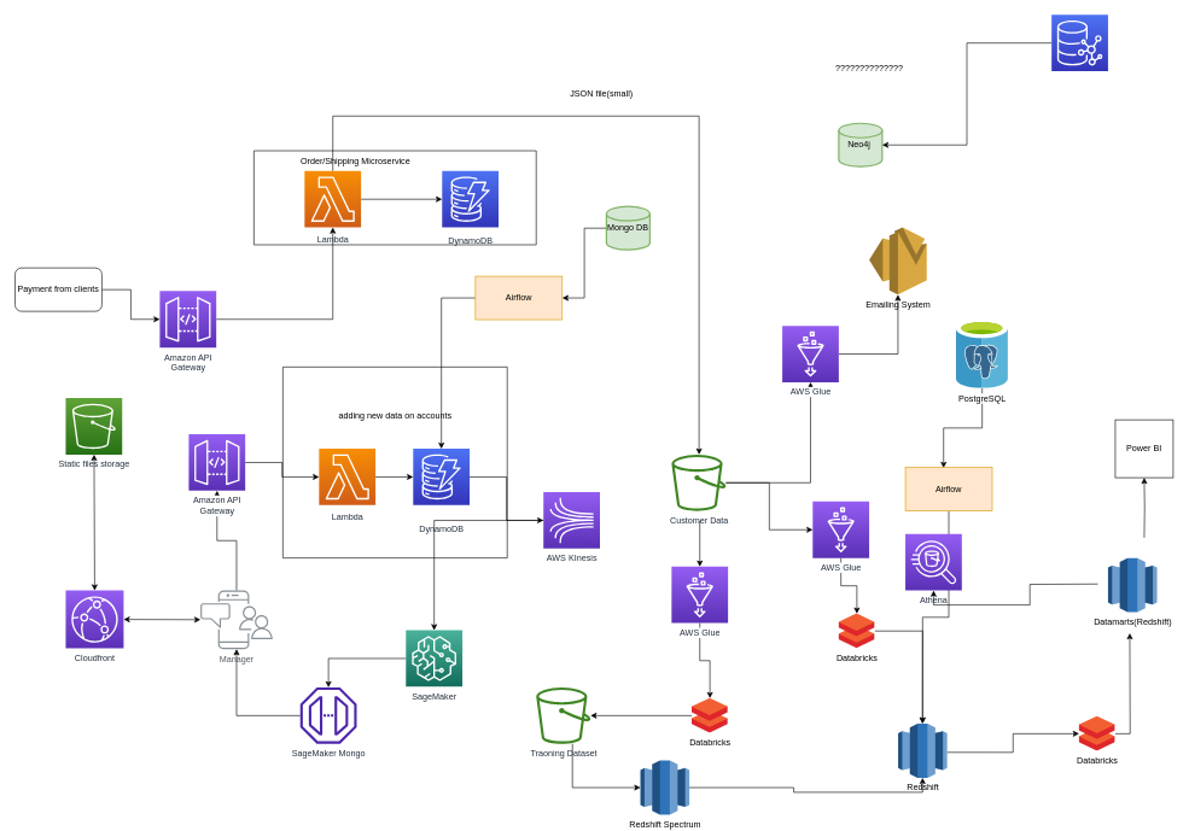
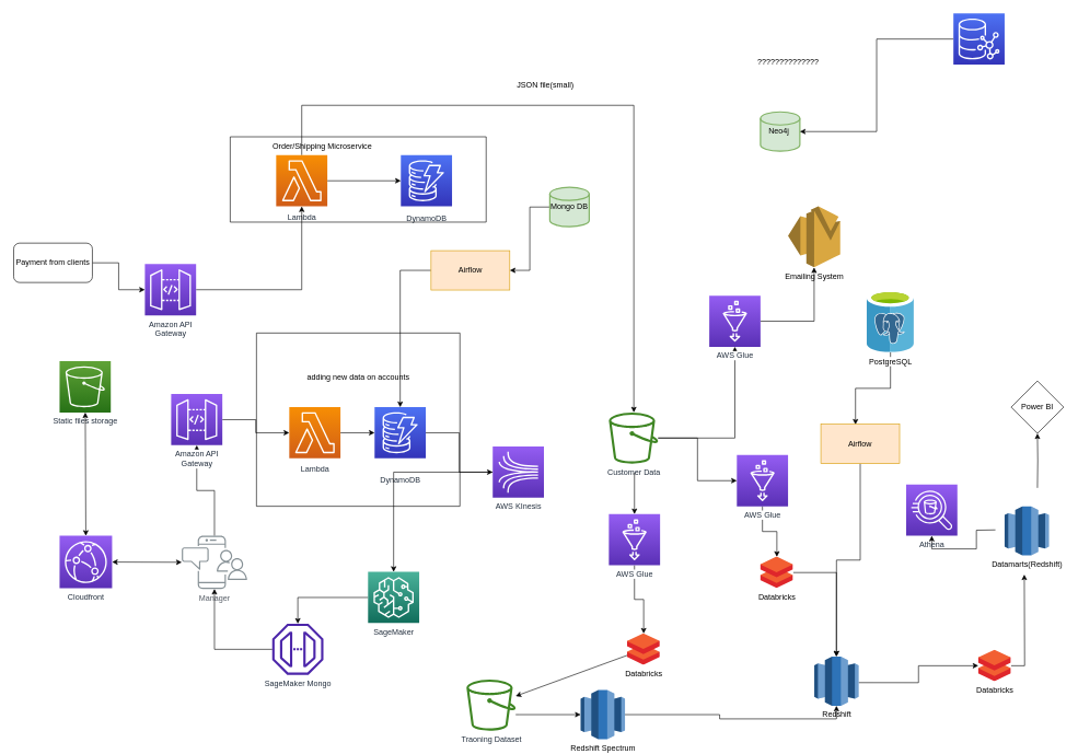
- <mxCell id="60" value="Power BI" style="whiteSpace=wrap;html=1;aspect=fixed;" vertex="1" parent="1"><mxGeometry x="1540" y="580" width="80" height="80" as="geometry" /></mxCell>
+ <mxCell id="60" value="Power BI" style="rhombus;whiteSpace=wrap;html=1;aspect=fixed;" vertex="1" parent="1"><mxGeometry x="1540" y="580" width="80" height="80" as="geometry" /></mxCell>
- <mxCell id="59" value="Athena" style="sketch=0;points=[[0,0,0],[0.25,0,0],[0.5,0,0],[0.75,0,0],[1,0,0],[0,1,0],[0.25,1,0],[0.5,1,0],[0.75,1,0],[1,1,0],[0,0.25,0],[0,0.5,0],[0,0.75,0],[1,0.25,0],[1,0.5,0],[1,0.75,0]];outlineConnect=0;fontColor=#232F3E;gradientColor=#945DF2;gradientDirection=north;fillColor=#5A30B5;strokeColor=#ffffff;dashed=0;verticalLabelPosition=bottom;verticalAlign=top;align=center;html=1;fontSize=12;fontStyle=0;aspect=fixed;shape=mxgraph.aws4.resourceIcon;resIcon=mxgraph.aws4.athena;" vertex="1" parent="1"><mxGeometry x="1250" y="738" width="78" height="78" as="geometry" /></mxCell>
+ <mxCell id="59" value="Athena" style="sketch=0;points=[[0,0,0],[0.25,0,0],[0.5,0,0],[0.75,0,0],[1,0,0],[0,1,0],[0.25,1,0],[0.5,1,0],[0.75,1,0],[1,1,0],[0,0.25,0],[0,0.5,0],[0,0.75,0],[1,0.25,0],[1,0.5,0],[1,0.75,0]];outlineConnect=0;fontColor=#232F3E;gradientColor=#945DF2;gradientDirection=north;fillColor=#5A30B5;strokeColor=#ffffff;dashed=0;verticalLabelPosition=bottom;verticalAlign=top;align=center;html=1;fontSize=12;fontStyle=0;aspect=fixed;shape=mxgraph.aws4.resourceIcon;resIcon=mxgraph.aws4.athena;" vertex="1" parent="1"><mxGeometry x="1380" y="738" width="78" height="78" as="geometry" /></mxCell>
- <mxCell id="15" value="Traoning Dataset" style="sketch=0;outlineConnect=0;fontColor=#232F3E;gradientColor=none;fillColor=#3F8624;strokeColor=none;dashed=0;verticalLabelPosition=bottom;verticalAlign=top;align=center;html=1;fontSize=12;fontStyle=0;aspect=fixed;pointerEvents=1;shape=mxgraph.aws4.bucket;" parent="1" vertex="1"><mxGeometry x="740" y="950" width="75" height="78" as="geometry" /></mxCell>
+ <mxCell id="15" value="Traoning Dataset" style="sketch=0;outlineConnect=0;fontColor=#232F3E;gradientColor=none;fillColor=#3F8624;strokeColor=none;dashed=0;verticalLabelPosition=bottom;verticalAlign=top;align=center;html=1;fontSize=12;fontStyle=0;aspect=fixed;pointerEvents=1;shape=mxgraph.aws4.bucket;" parent="1" vertex="1"><mxGeometry x="710" y="1035" width="75" height="78" as="geometry" /></mxCell>
